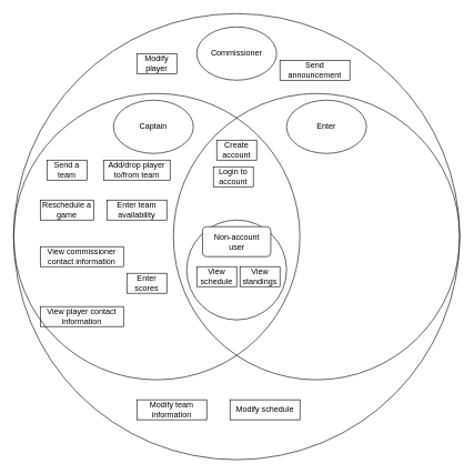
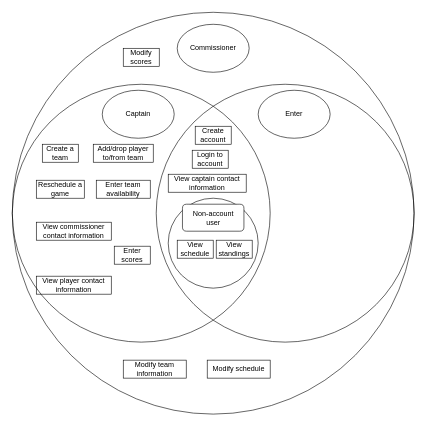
- <mxCell id="23" value="Modify player" style="text;html=1;align=center;verticalAlign=middle;whiteSpace=wrap;rounded=0;fillColor=none;strokeColor=default;" vertex="1" parent="1"><mxGeometry x="205" y="80" width="60" height="30" as="geometry" /></mxCell>
+ <mxCell id="23" value="Modify scores" style="text;html=1;align=center;verticalAlign=middle;whiteSpace=wrap;rounded=0;fillColor=none;strokeColor=default;" vertex="1" parent="1"><mxGeometry x="205" y="80" width="60" height="30" as="geometry" /></mxCell>
- <mxCell id="12" value="Send announcement" style="text;html=1;align=center;verticalAlign=middle;whiteSpace=wrap;rounded=0;fillColor=none;strokeColor=default;" vertex="1" parent="1"><mxGeometry x="420" y="90" width="105" height="30" as="geometry" /></mxCell>
- <mxCell id="9" value="Send a team" style="text;html=1;align=center;verticalAlign=middle;whiteSpace=wrap;rounded=0;fillColor=none;strokeColor=default;" vertex="1" parent="1"><mxGeometry x="70" y="240" width="60" height="30" as="geometry" /></mxCell>
+ <mxCell id="9" value="Create a team" style="text;html=1;align=center;verticalAlign=middle;whiteSpace=wrap;rounded=0;fillColor=none;strokeColor=default;" vertex="1" parent="1"><mxGeometry x="70" y="240" width="60" height="30" as="geometry" /></mxCell>
+ <mxCell id="14" value="View captain contact information" style="text;html=1;align=center;verticalAlign=middle;whiteSpace=wrap;rounded=0;fillColor=none;strokeColor=default;" vertex="1" parent="1"><mxGeometry x="280" y="290" width="130" height="30" as="geometry" /></mxCell>
